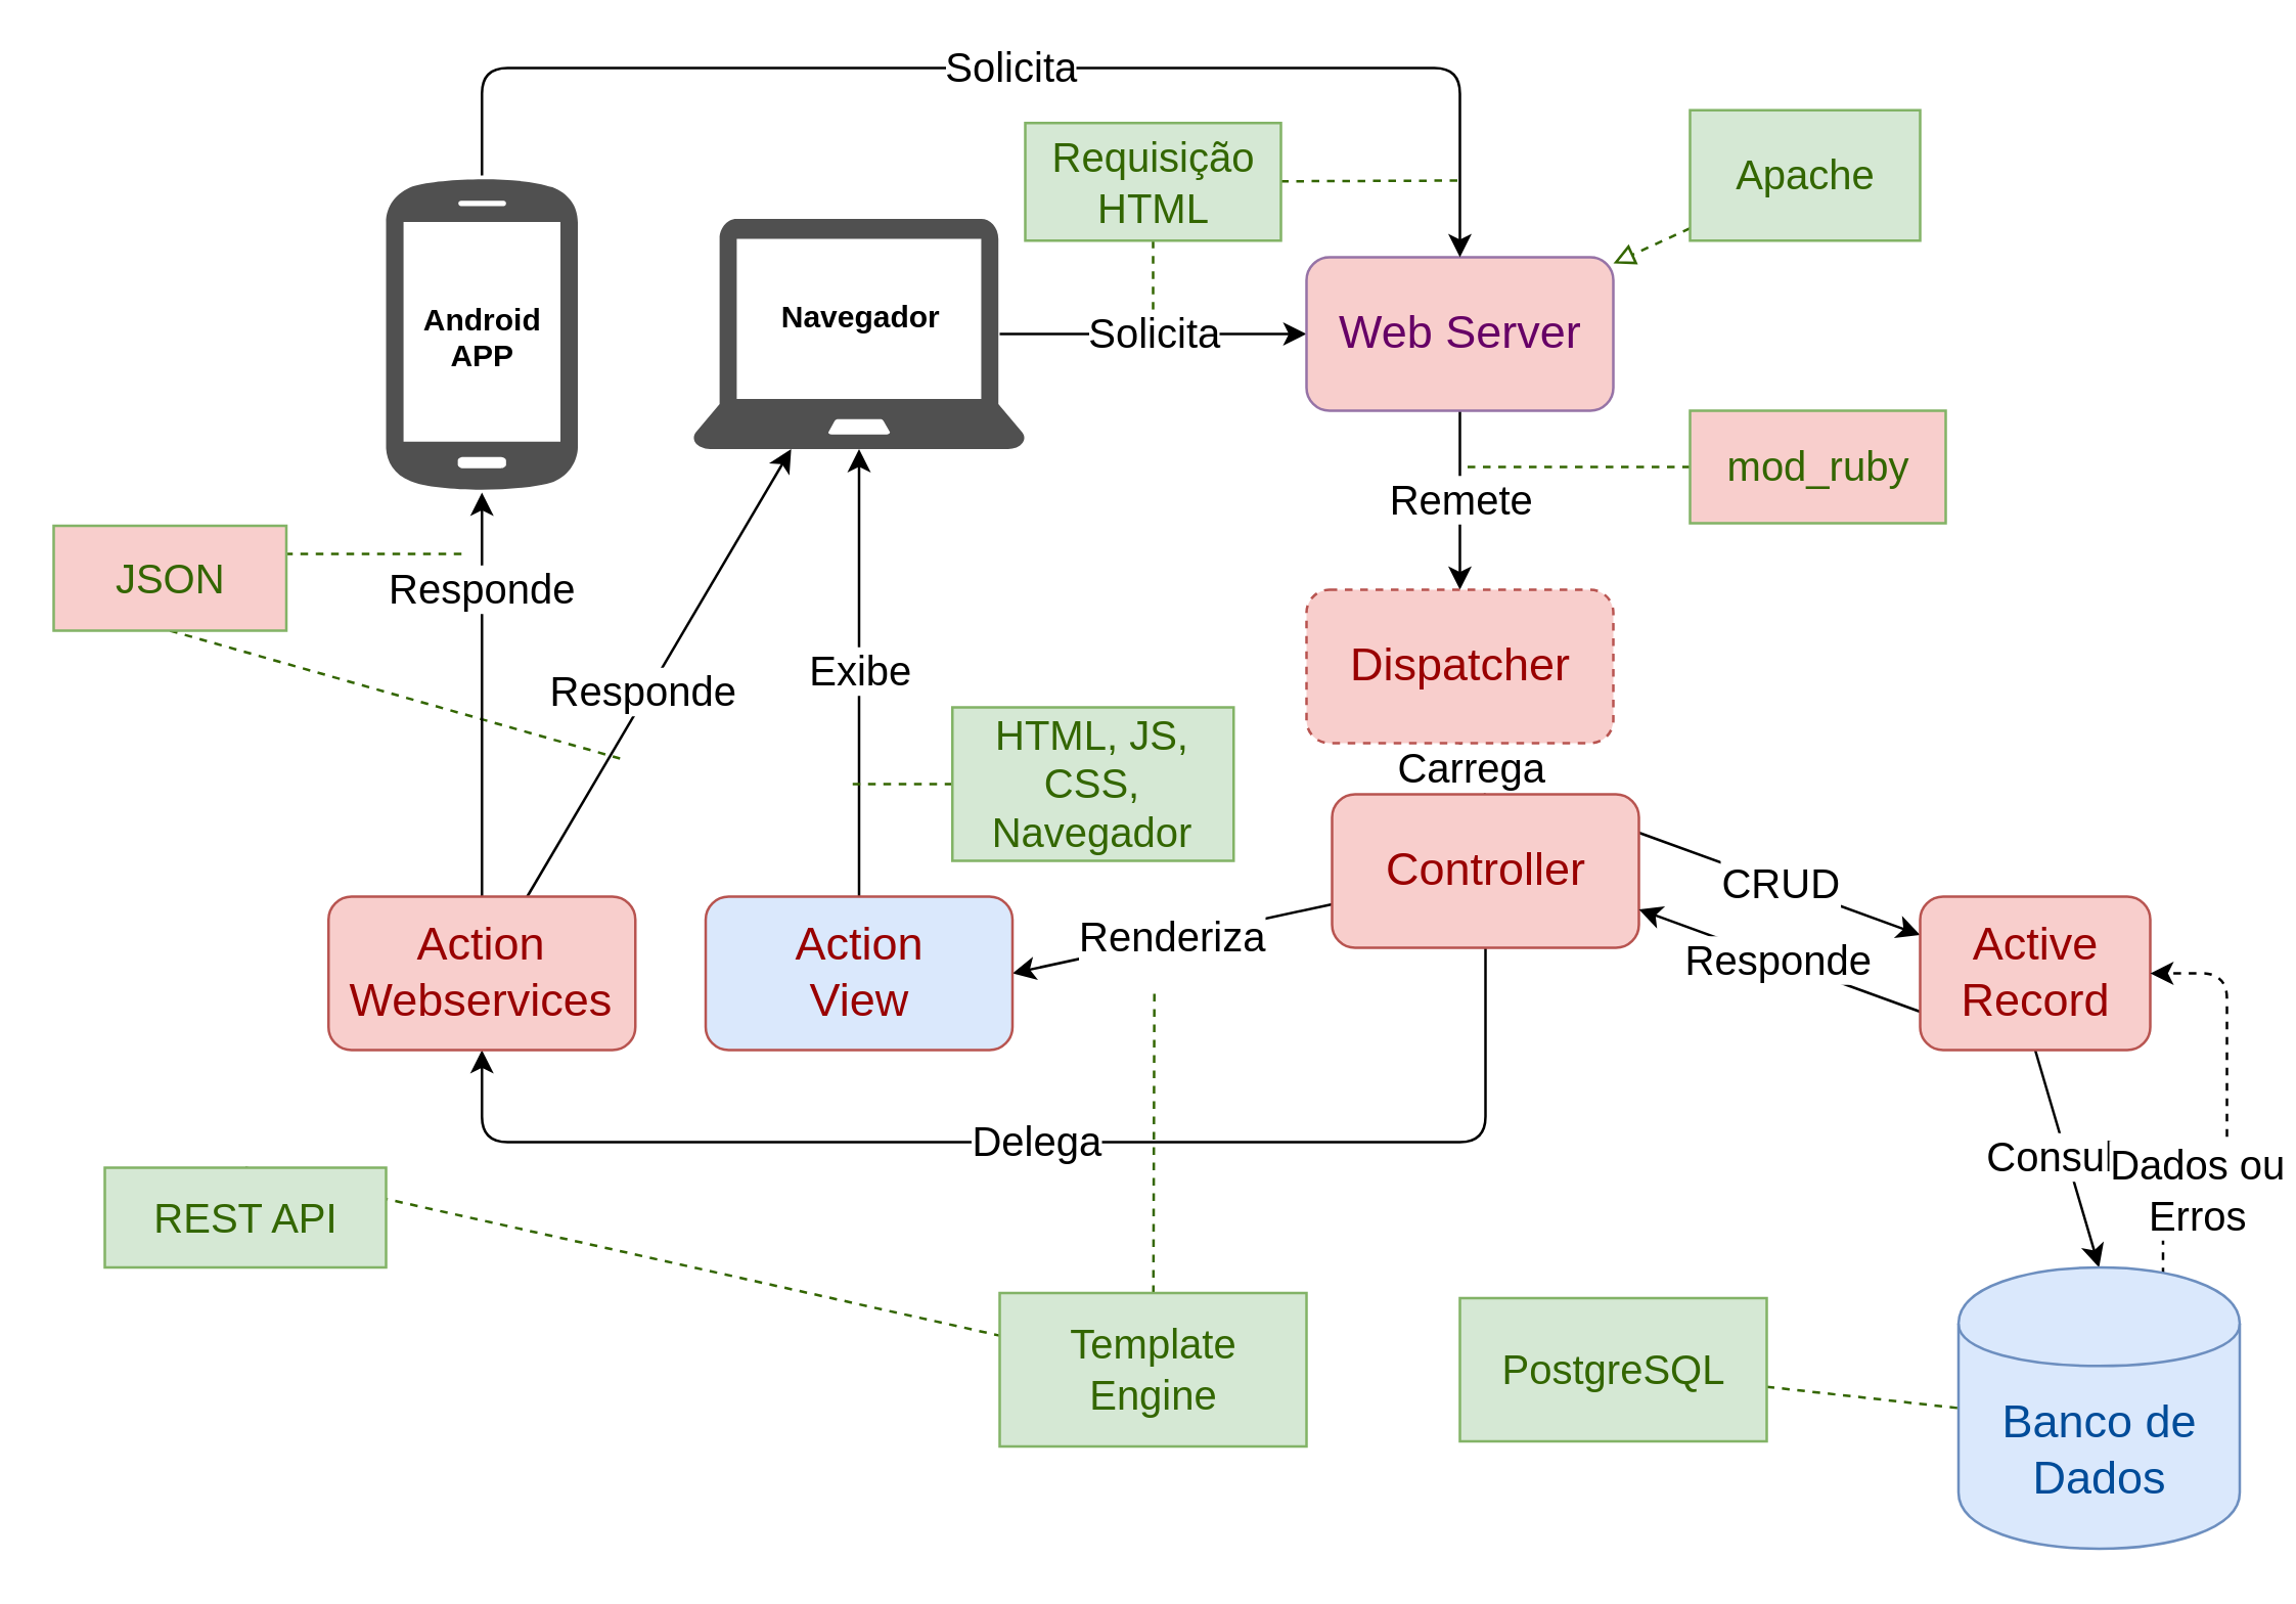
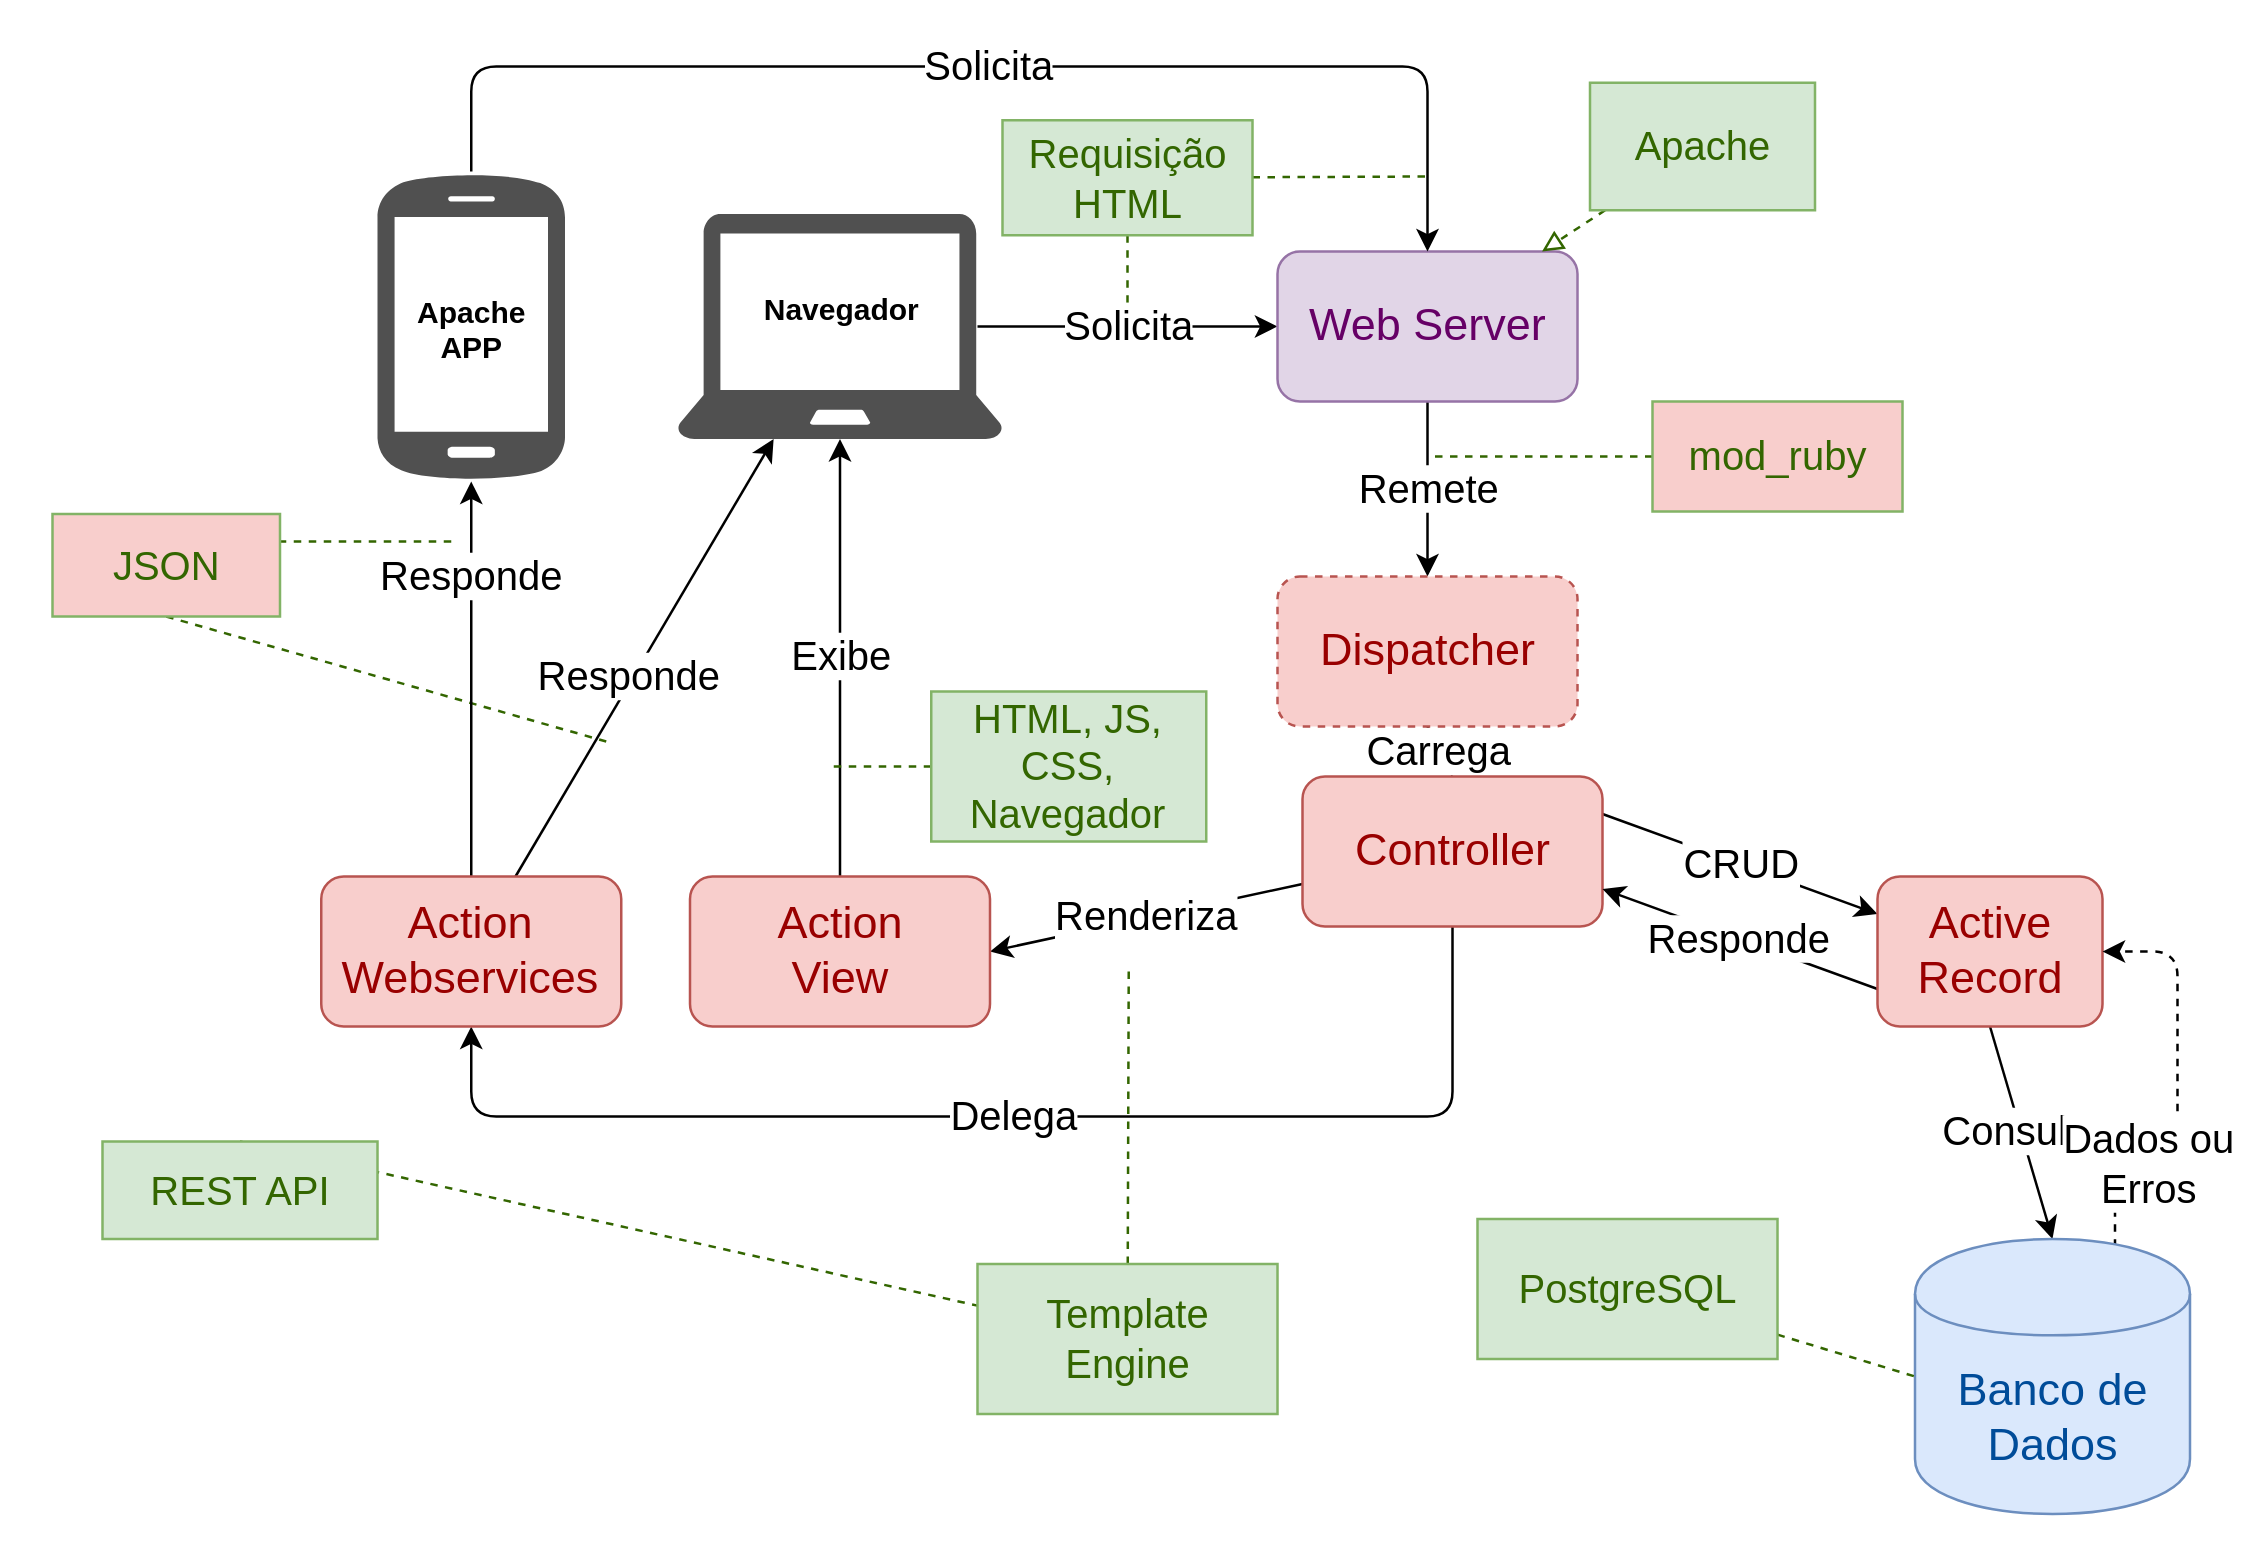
- <mxCell id="35" value="Apache" style="rounded=0;whiteSpace=wrap;html=1;strokeWidth=1;fontSize=16;fillColor=#d5e8d4;strokeColor=#82b366;fontColor=#336600;" parent="1" vertex="1"><mxGeometry x="660.5" y="42.5" width="90" height="51" as="geometry" /></mxCell>
+ <mxCell id="35" value="Apache" style="rounded=0;whiteSpace=wrap;html=1;strokeWidth=1;fontSize=16;fillColor=#d5e8d4;strokeColor=#82b366;fontColor=#336600;" parent="1" vertex="1"><mxGeometry x="635.5" y="32.5" width="90" height="51" as="geometry" /></mxCell>
- <mxCell id="10" value="Web Server" style="rounded=1;whiteSpace=wrap;html=1;strokeWidth=1;fontSize=18;fillColor=#f8cecc;strokeColor=#9673a6;fontColor=#660066;" parent="1" vertex="1"><mxGeometry x="510.5" y="100" width="120" height="60" as="geometry" /></mxCell>
+ <mxCell id="10" value="Web Server" style="rounded=1;whiteSpace=wrap;html=1;strokeWidth=1;fontSize=18;fillColor=#e1d5e7;strokeColor=#9673a6;fontColor=#660066;" parent="1" vertex="1"><mxGeometry x="510.5" y="100" width="120" height="60" as="geometry" /></mxCell>
- <mxCell id="6" value="Android&lt;br&gt;APP" style="text;html=1;resizable=0;points=[];autosize=1;align=center;verticalAlign=top;spacingTop=-4;fontSize=12;fontStyle=1" parent="4" vertex="1"><mxGeometry x="7.5" y="47" width="60" height="30" as="geometry" /></mxCell>
+ <mxCell id="6" value="Apache&lt;br&gt;APP" style="text;html=1;resizable=0;points=[];autosize=1;align=center;verticalAlign=top;spacingTop=-4;fontSize=12;fontStyle=1" parent="4" vertex="1"><mxGeometry x="7.5" y="47" width="60" height="30" as="geometry" /></mxCell>
- <mxCell id="18" value="Action&lt;br&gt;View&lt;br&gt;" style="rounded=1;whiteSpace=wrap;html=1;strokeWidth=1;fontSize=18;fillColor=#dae8fc;strokeColor=#b85450;fontColor=#990000;labelBorderColor=none;" parent="1" vertex="1"><mxGeometry x="275.5" y="350" width="120" height="60" as="geometry" /></mxCell>
+ <mxCell id="18" value="Action&lt;br&gt;View&lt;br&gt;" style="rounded=1;whiteSpace=wrap;html=1;strokeWidth=1;fontSize=18;fillColor=#f8cecc;strokeColor=#b85450;fontColor=#990000;labelBorderColor=none;" parent="1" vertex="1"><mxGeometry x="275.5" y="350" width="120" height="60" as="geometry" /></mxCell>
- <mxCell id="37" value="PostgreSQL" style="rounded=0;whiteSpace=wrap;html=1;strokeWidth=1;fontSize=16;fillColor=#d5e8d4;strokeColor=#82b366;fontColor=#336600;" parent="1" vertex="1"><mxGeometry x="570.5" y="507" width="120" height="56" as="geometry" /></mxCell>
+ <mxCell id="37" value="PostgreSQL" style="rounded=0;whiteSpace=wrap;html=1;strokeWidth=1;fontSize=16;fillColor=#d5e8d4;strokeColor=#82b366;fontColor=#336600;" parent="1" vertex="1"><mxGeometry x="590.5" y="487" width="120" height="56" as="geometry" /></mxCell>
